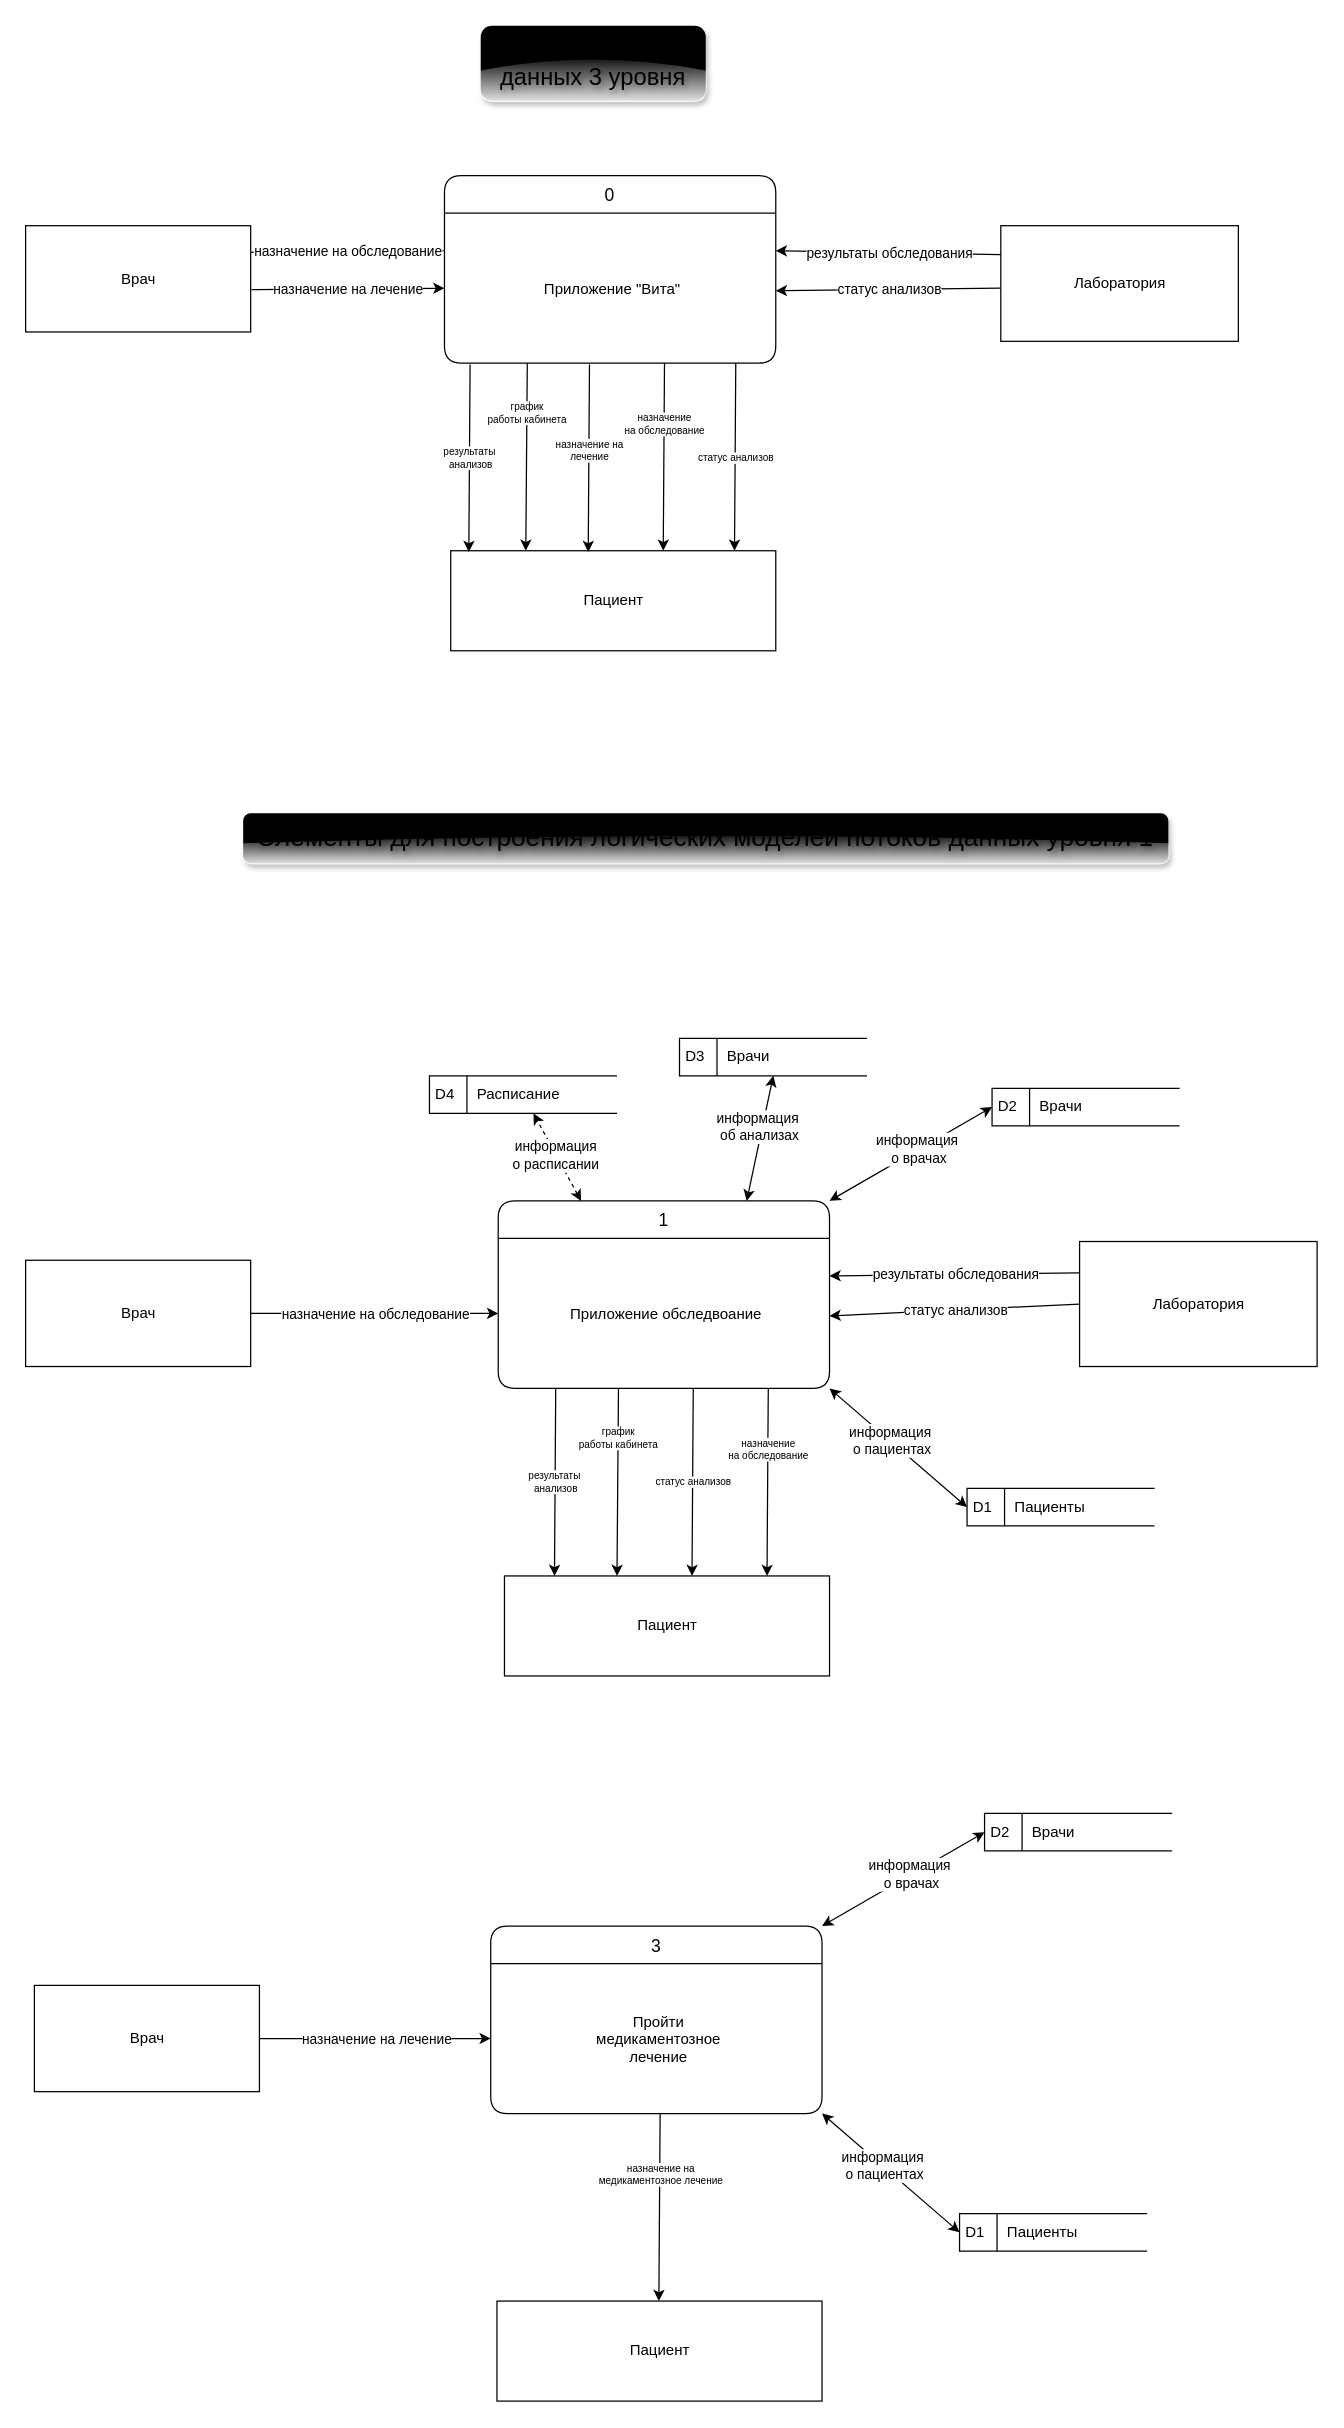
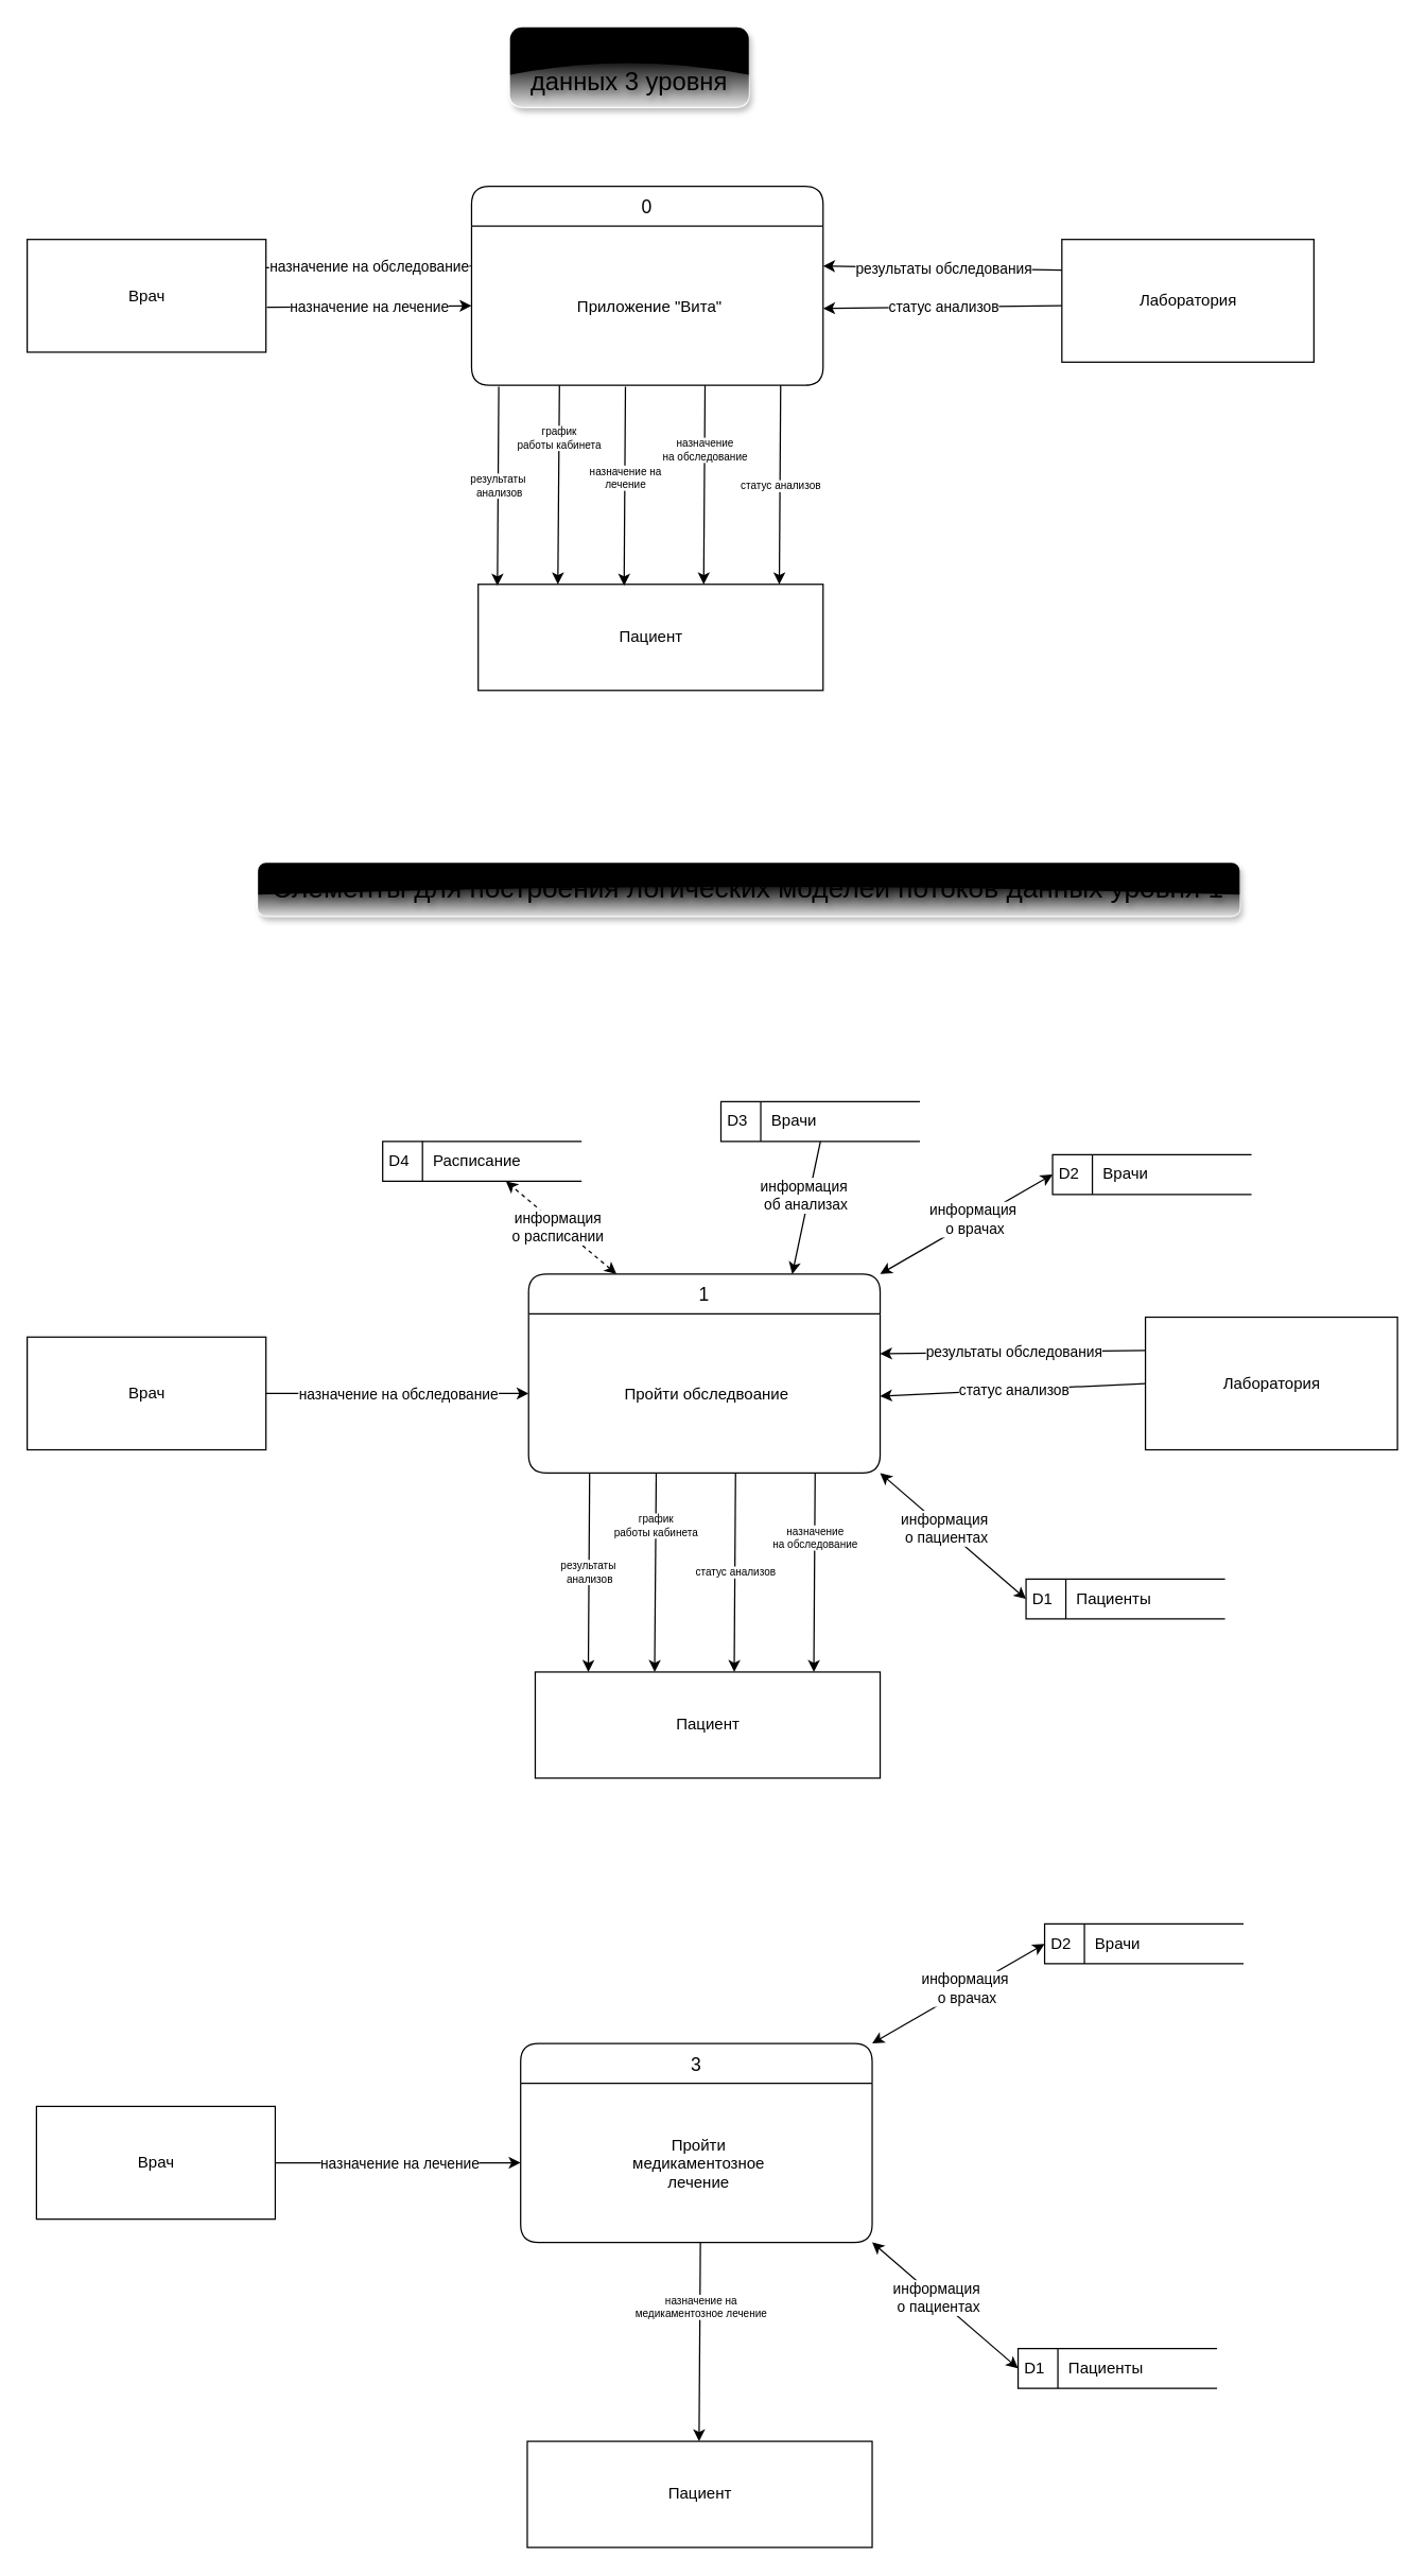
- <mxCell id="55" value="" style="endArrow=classic;startArrow=classic;html=1;rounded=0;exitX=0.75;exitY=0;exitDx=0;exitDy=0;entryX=0.5;entryY=1;entryDx=0;entryDy=0;" edge="1" parent="1" source="29" target="47"><mxGeometry width="50" height="50" relative="1" as="geometry"><mxPoint x="474" y="970" as="sourcePoint" /><mxPoint x="436" y="900" as="targetPoint" /></mxGeometry></mxCell>
+ <mxCell id="55" value="" style="endArrow=none;startArrow=classic;html=1;rounded=0;exitX=0.75;exitY=0;exitDx=0;exitDy=0;entryX=0.5;entryY=1;entryDx=0;entryDy=0;" edge="1" parent="1" source="29" target="47"><mxGeometry width="50" height="50" relative="1" as="geometry"><mxPoint x="474" y="970" as="sourcePoint" /><mxPoint x="436" y="900" as="targetPoint" /></mxGeometry></mxCell>
- <mxCell id="46" value="D4&lt;span style=&quot;white-space: pre;&quot;&gt;&#09;&lt;/span&gt;&amp;nbsp; Расписание" style="html=1;dashed=0;whiteSpace=wrap;shape=mxgraph.dfd.dataStoreID;align=left;spacingLeft=3;points=[[0,0],[0.5,0],[1,0],[0,0.5],[1,0.5],[0,1],[0.5,1],[1,1]];" vertex="1" parent="1"><mxGeometry x="343" y="860" width="150" height="30" as="geometry" /></mxCell>
+ <mxCell id="46" value="D4&lt;span style=&quot;white-space: pre;&quot;&gt;&#09;&lt;/span&gt;&amp;nbsp; Расписание" style="html=1;dashed=0;whiteSpace=wrap;shape=mxgraph.dfd.dataStoreID;align=left;spacingLeft=3;points=[[0,0],[0.5,0],[1,0],[0,0.5],[1,0.5],[0,1],[0.5,1],[1,1]];" vertex="1" parent="1"><mxGeometry x="288" y="860" width="150" height="30" as="geometry" /></mxCell>
- <mxCell id="30" value="Приложение обследвоание" style="align=center;strokeColor=none;fillColor=none;spacingLeft=4;fontSize=12;verticalAlign=middle;resizable=0;rotatable=0;part=1;" vertex="1" parent="29"><mxGeometry y="30" width="265" height="120" as="geometry" /></mxCell>
+ <mxCell id="30" value="Пройти обследвоание" style="align=center;strokeColor=none;fillColor=none;spacingLeft=4;fontSize=12;verticalAlign=middle;resizable=0;rotatable=0;part=1;" vertex="1" parent="29"><mxGeometry y="30" width="265" height="120" as="geometry" /></mxCell>
